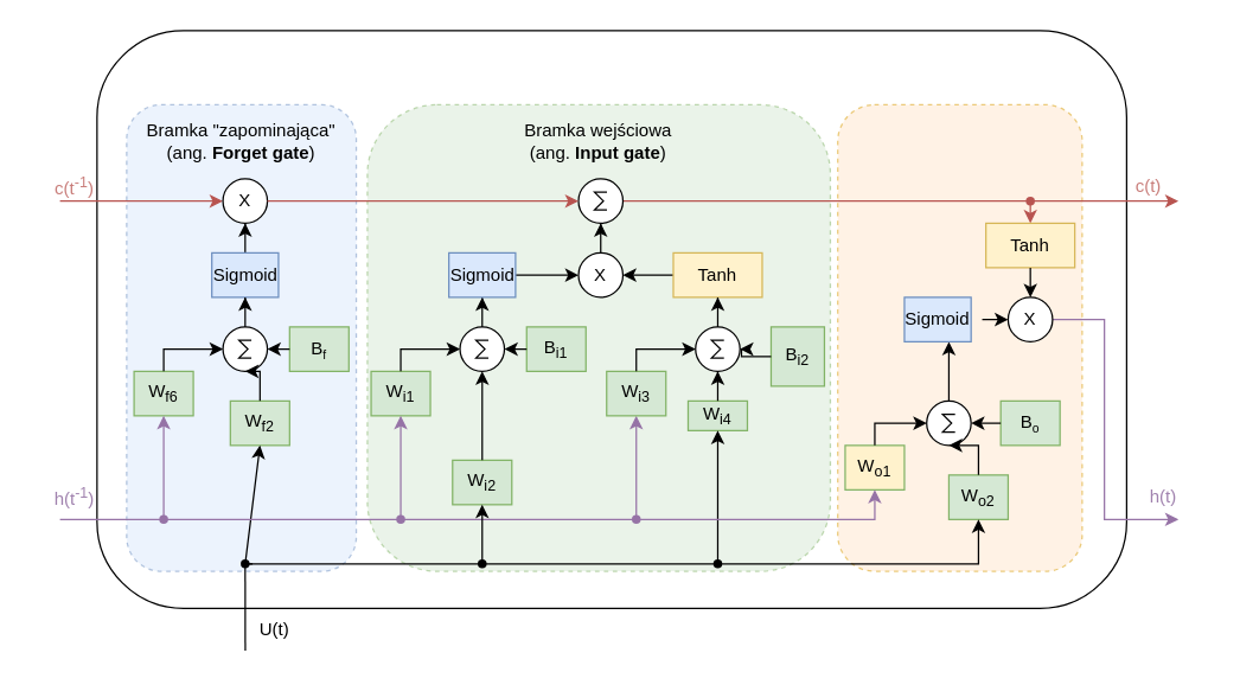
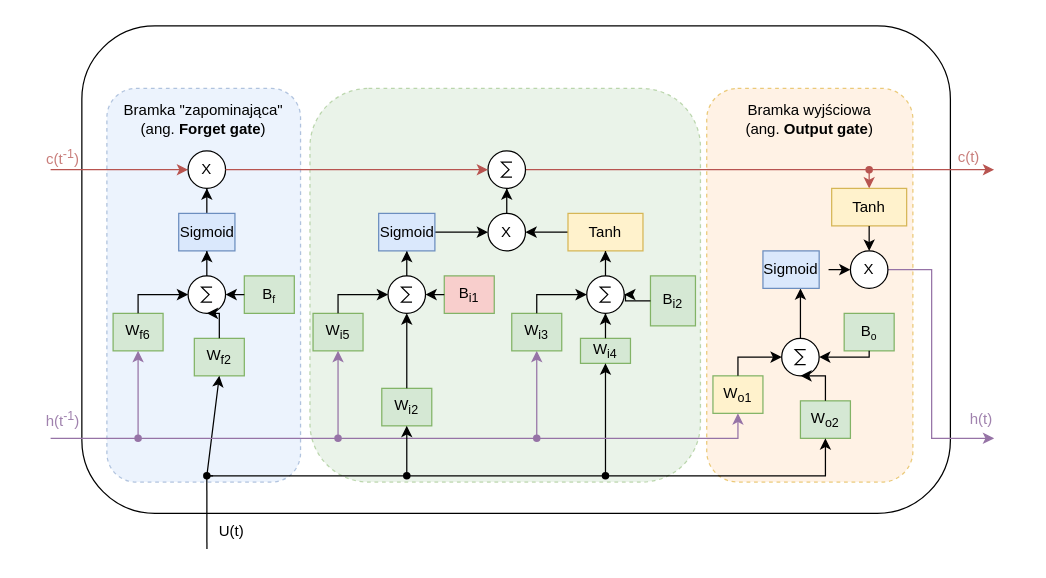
- <mxCell id="86" value="Bramka wejściowa&lt;br&gt;(ang. &lt;b&gt;Input&amp;nbsp;gate&lt;/b&gt;)" style="text;html=1;strokeColor=none;fillColor=none;align=center;verticalAlign=middle;whiteSpace=wrap;rounded=0;" vertex="1" parent="1"><mxGeometry x="325.25" y="80" width="157" height="30" as="geometry" /></mxCell>
+ <mxCell id="87" value="Bramka wyjściowa&lt;br&gt;(ang. &lt;b&gt;Output gate&lt;/b&gt;)" style="text;html=1;strokeColor=none;fillColor=none;align=center;verticalAlign=middle;whiteSpace=wrap;rounded=0;" vertex="1" parent="1"><mxGeometry x="569" y="80" width="157" height="30" as="geometry" /></mxCell>
- <mxCell id="25" value="B&lt;sub&gt;i1&lt;/sub&gt;" style="rounded=0;whiteSpace=wrap;html=1;fillColor=#d5e8d4;strokeColor=#82b366;" vertex="1" parent="1"><mxGeometry x="355" y="220" width="40" height="30" as="geometry" /></mxCell>
+ <mxCell id="25" value="B&lt;sub&gt;i1&lt;/sub&gt;" style="rounded=0;whiteSpace=wrap;html=1;fillColor=#f8cecc;strokeColor=#82b366;" vertex="1" parent="1"><mxGeometry x="355" y="220" width="40" height="30" as="geometry" /></mxCell>
- <mxCell id="24" value="W&lt;sub&gt;i1&lt;/sub&gt;" style="rounded=0;whiteSpace=wrap;html=1;fillColor=#d5e8d4;strokeColor=#82b366;" vertex="1" parent="1"><mxGeometry x="250" y="250" width="40" height="30" as="geometry" /></mxCell>
+ <mxCell id="24" value="W&lt;sub&gt;i5&lt;/sub&gt;" style="rounded=0;whiteSpace=wrap;html=1;fillColor=#d5e8d4;strokeColor=#82b366;" vertex="1" parent="1"><mxGeometry x="250" y="250" width="40" height="30" as="geometry" /></mxCell>
- <mxCell id="57" value="B&lt;span style=&quot;font-size: 10px;&quot;&gt;&lt;sub&gt;o&lt;/sub&gt;&lt;/span&gt;" style="rounded=0;whiteSpace=wrap;html=1;fillColor=#d5e8d4;strokeColor=#82b366;" vertex="1" parent="1"><mxGeometry x="675" y="270" width="40" height="30" as="geometry" /></mxCell>
+ <mxCell id="57" value="B&lt;span style=&quot;font-size: 10px;&quot;&gt;&lt;sub&gt;o&lt;/sub&gt;&lt;/span&gt;" style="rounded=0;whiteSpace=wrap;html=1;fillColor=#d5e8d4;strokeColor=#82b366;" vertex="1" parent="1"><mxGeometry x="675" y="250" width="40" height="30" as="geometry" /></mxCell>
